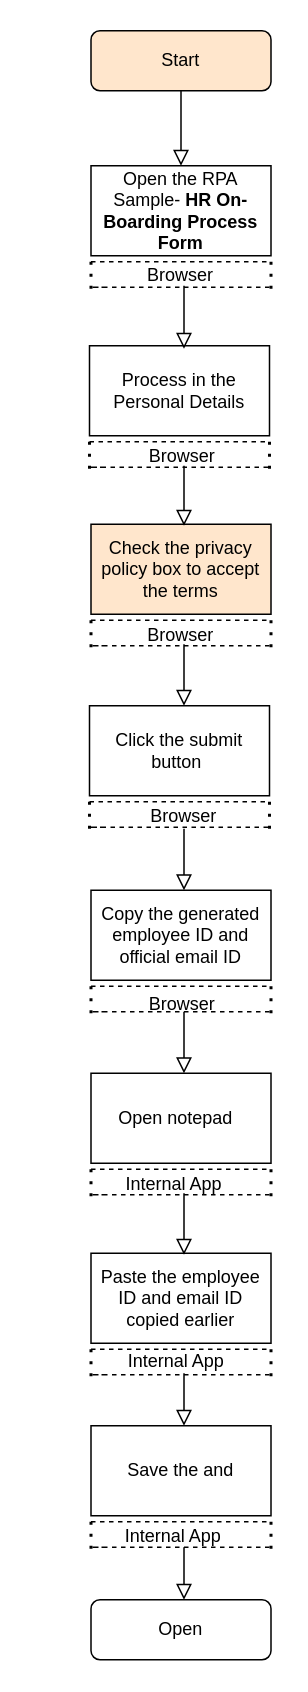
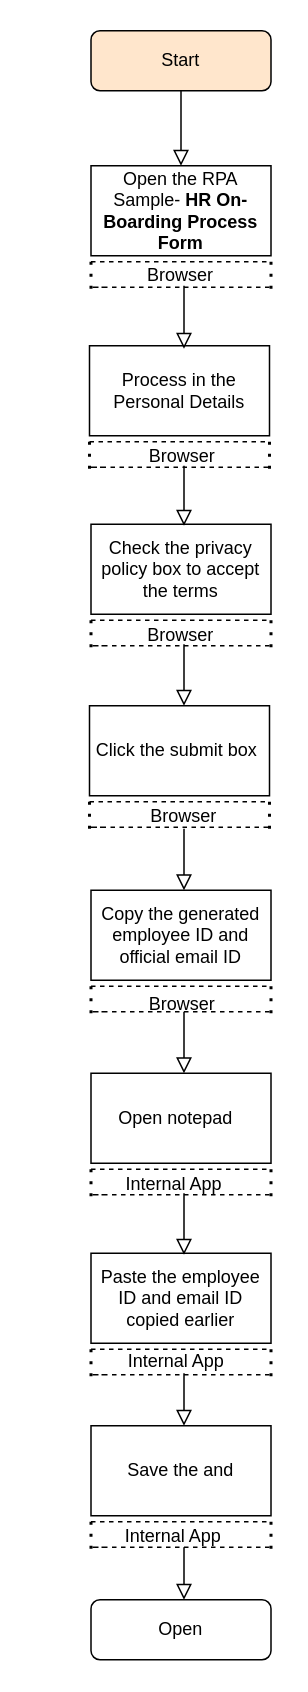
- <mxCell id="15" value="Check the privacy policy box to accept the terms" style="rounded=0;whiteSpace=wrap;html=1;fillColor=#ffe6cc;" vertex="1" parent="1"><mxGeometry x="60" y="349" width="120" height="60" as="geometry" /></mxCell>
+ <mxCell id="15" value="Check the privacy policy box to accept the terms" style="rounded=0;whiteSpace=wrap;html=1;" vertex="1" parent="1"><mxGeometry x="60" y="349" width="120" height="60" as="geometry" /></mxCell>
- <mxCell id="20" value="Click the submit button&amp;nbsp;" style="rounded=0;whiteSpace=wrap;html=1;" vertex="1" parent="1"><mxGeometry x="59" y="470" width="120" height="60" as="geometry" /></mxCell>
+ <mxCell id="20" value="Click the submit box&amp;nbsp;" style="rounded=0;whiteSpace=wrap;html=1;" vertex="1" parent="1"><mxGeometry x="59" y="470" width="120" height="60" as="geometry" /></mxCell>
